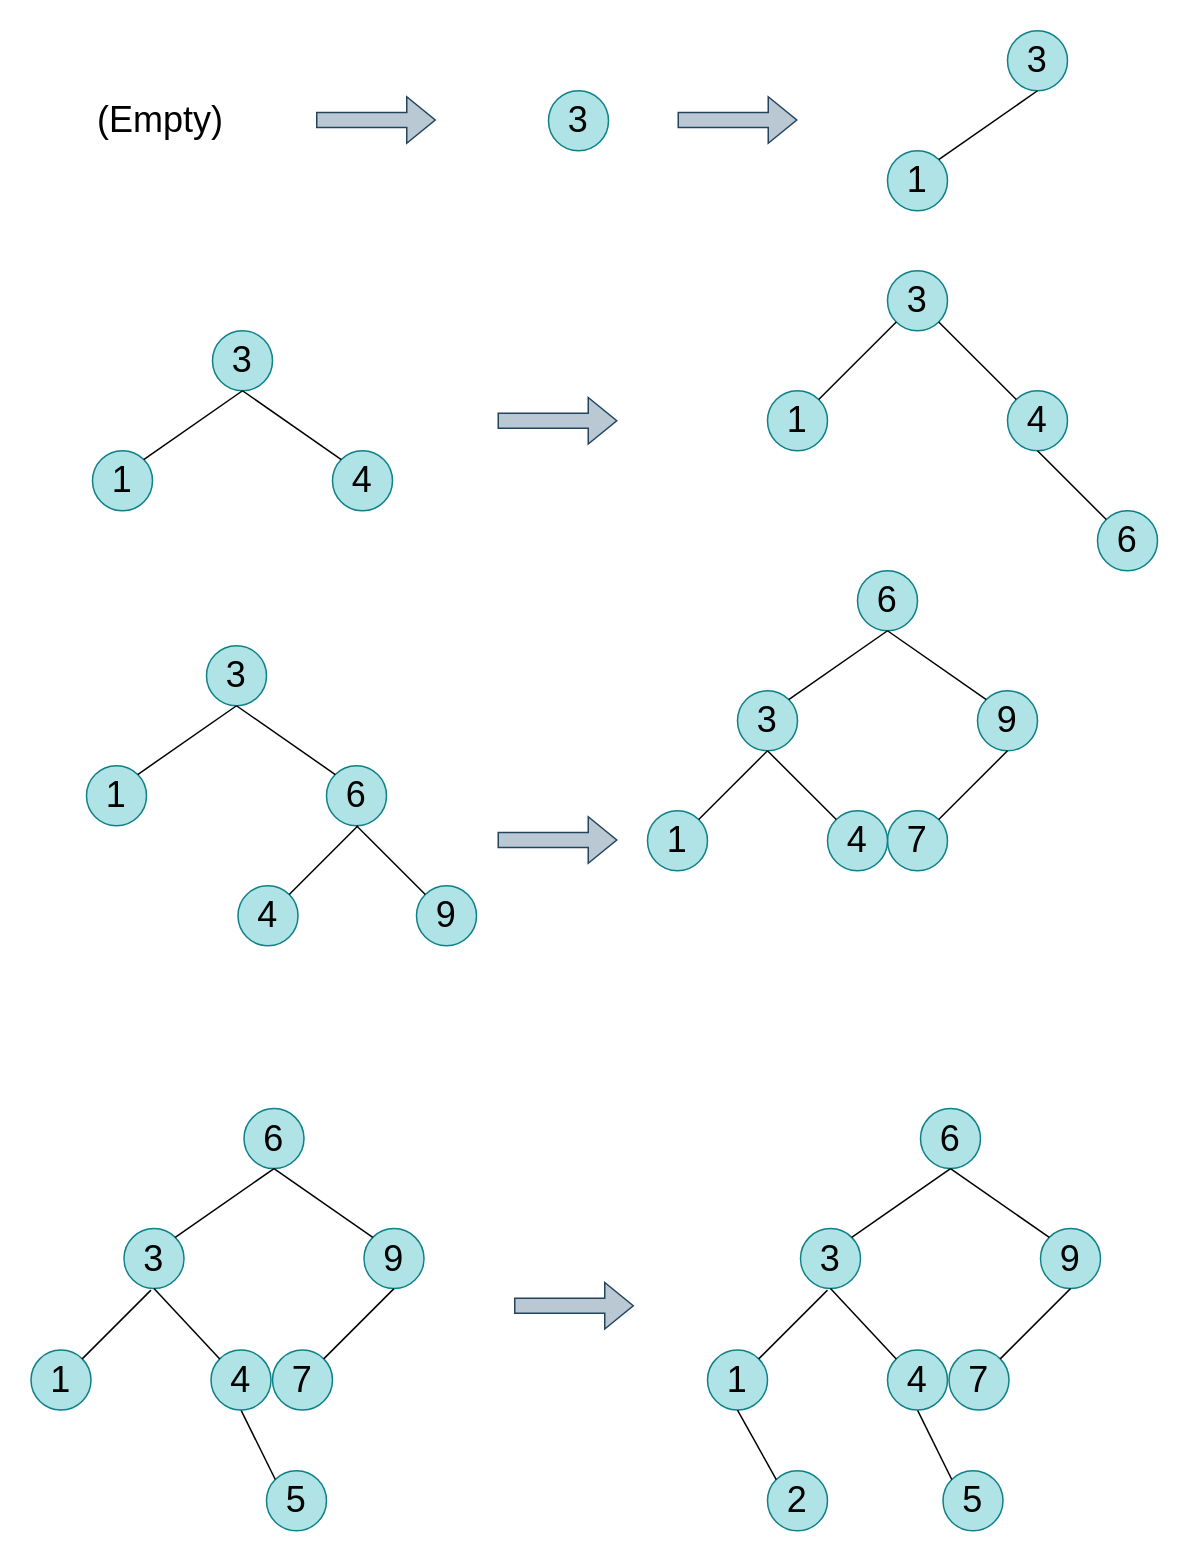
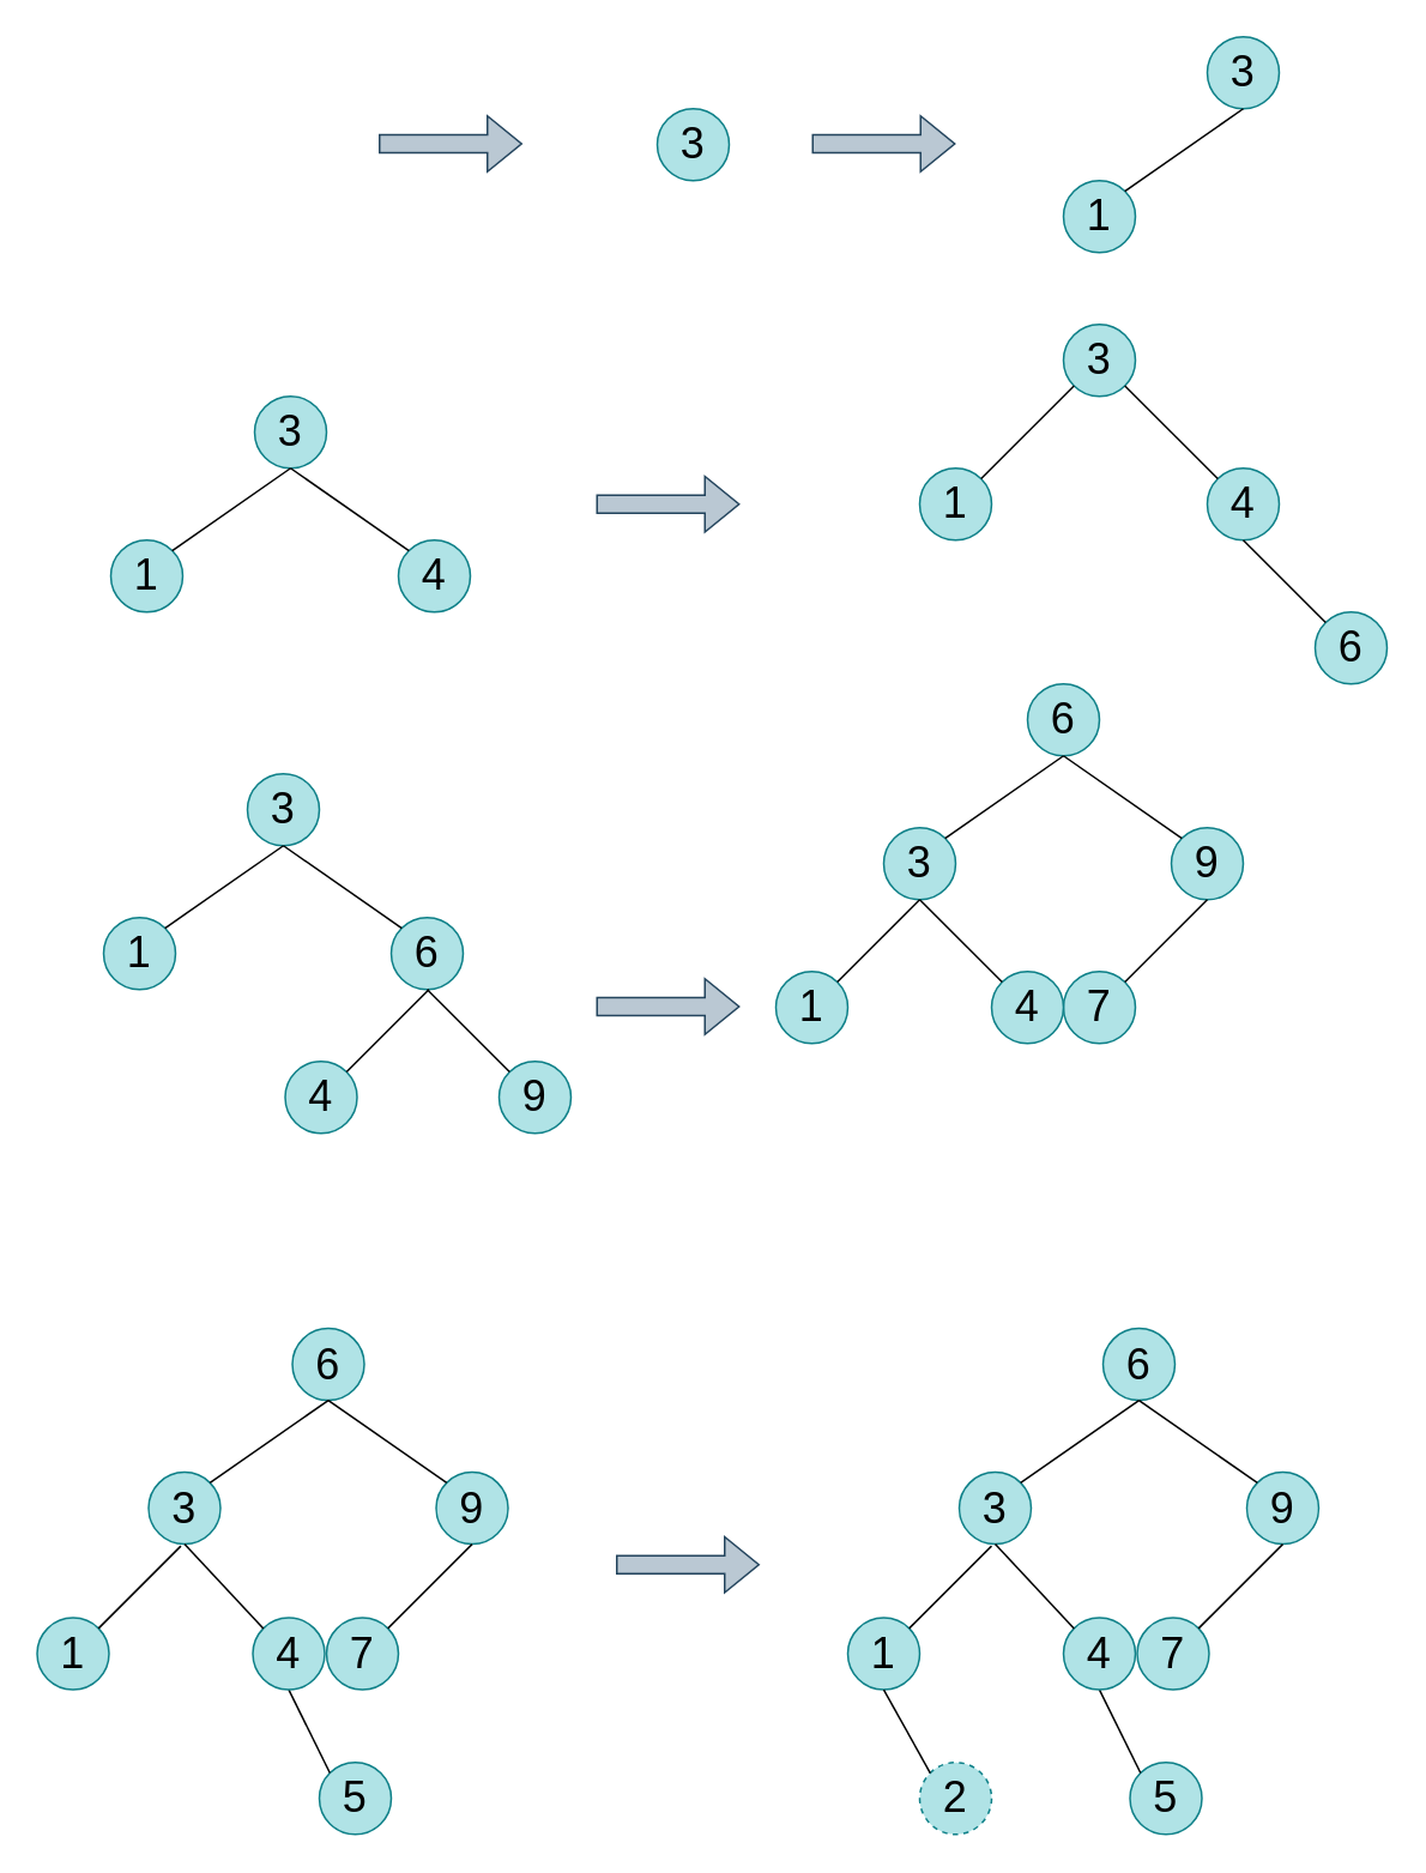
- <mxCell id="36" value="(Empty)" style="text;html=1;align=center;verticalAlign=middle;resizable=0;points=[];autosize=1;strokeColor=none;fillColor=none;fontSize=24;" parent="1" vertex="1"><mxGeometry x="51" y="60" width="110" height="40" as="geometry" /></mxCell>
- <mxCell id="70" value="&lt;span style=&quot;font-size: 24px;&quot;&gt;2&lt;/span&gt;" style="ellipse;whiteSpace=wrap;html=1;aspect=fixed;fillColor=#b0e3e6;strokeColor=#0e8088;" vertex="1" parent="1"><mxGeometry x="511" y="980" width="40" height="40" as="geometry" /></mxCell>
+ <mxCell id="70" value="&lt;span style=&quot;font-size: 24px;&quot;&gt;2&lt;/span&gt;" style="ellipse;whiteSpace=wrap;html=1;aspect=fixed;fillColor=#b0e3e6;strokeColor=#0e8088;dashed=1;" vertex="1" parent="1"><mxGeometry x="511" y="980" width="40" height="40" as="geometry" /></mxCell>
